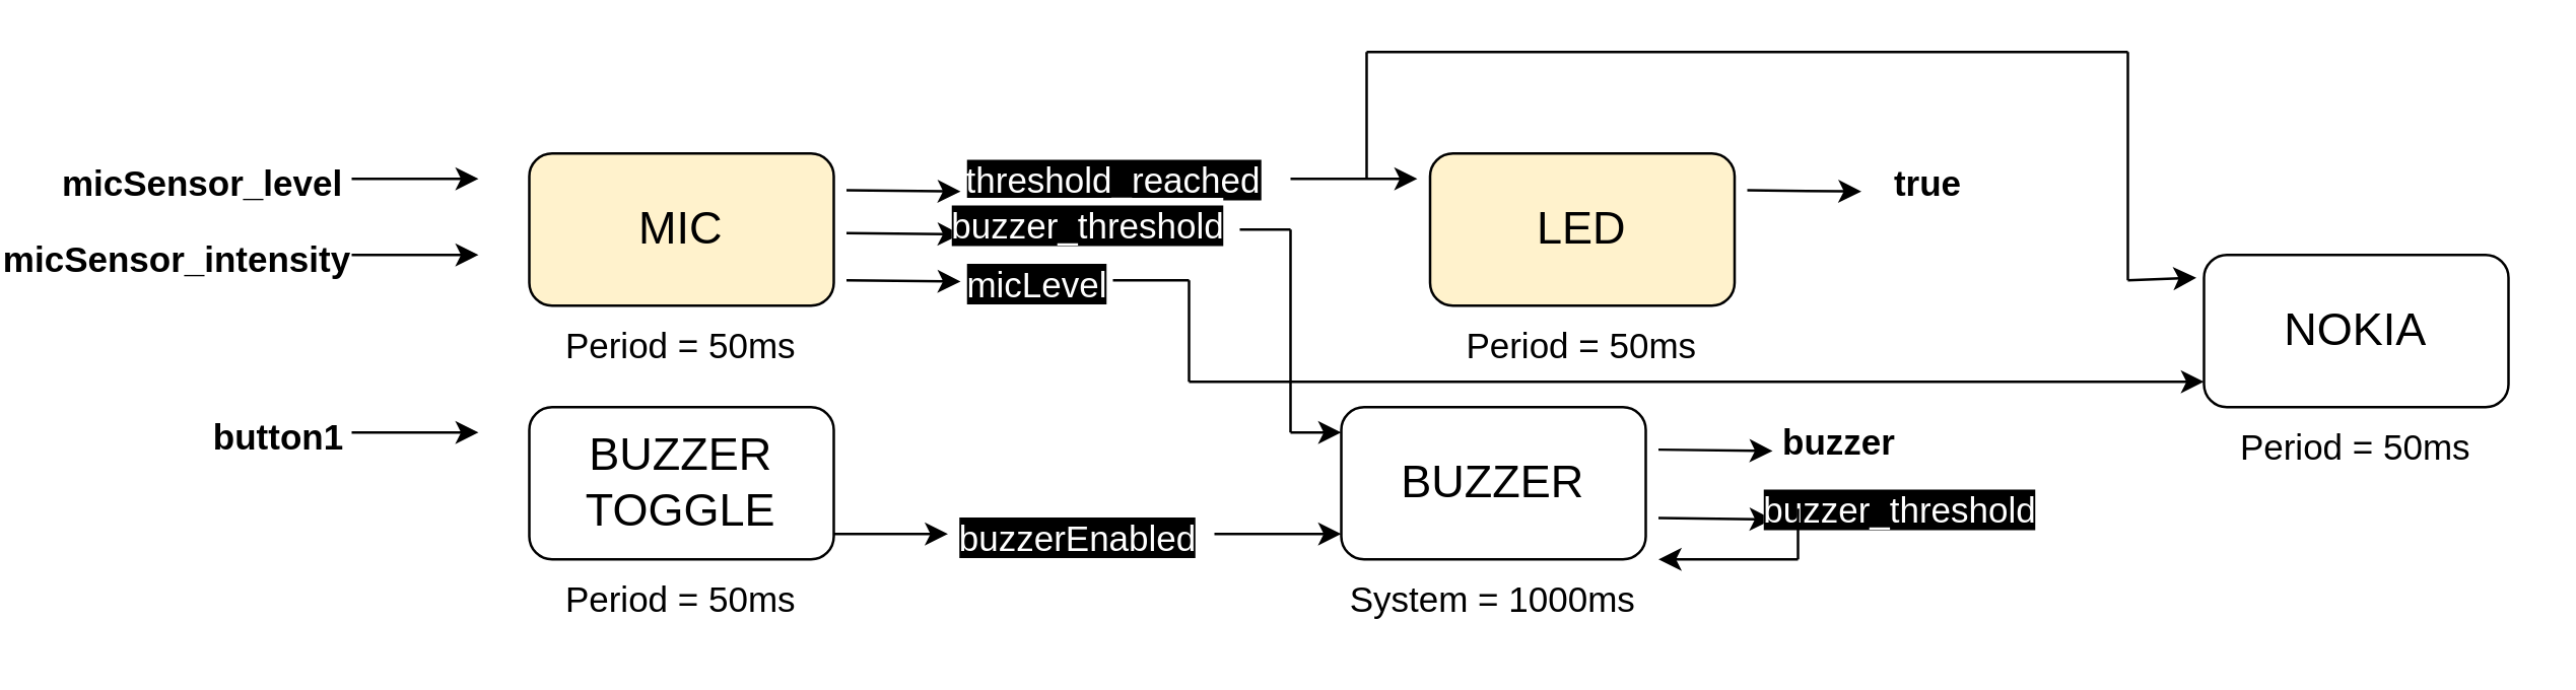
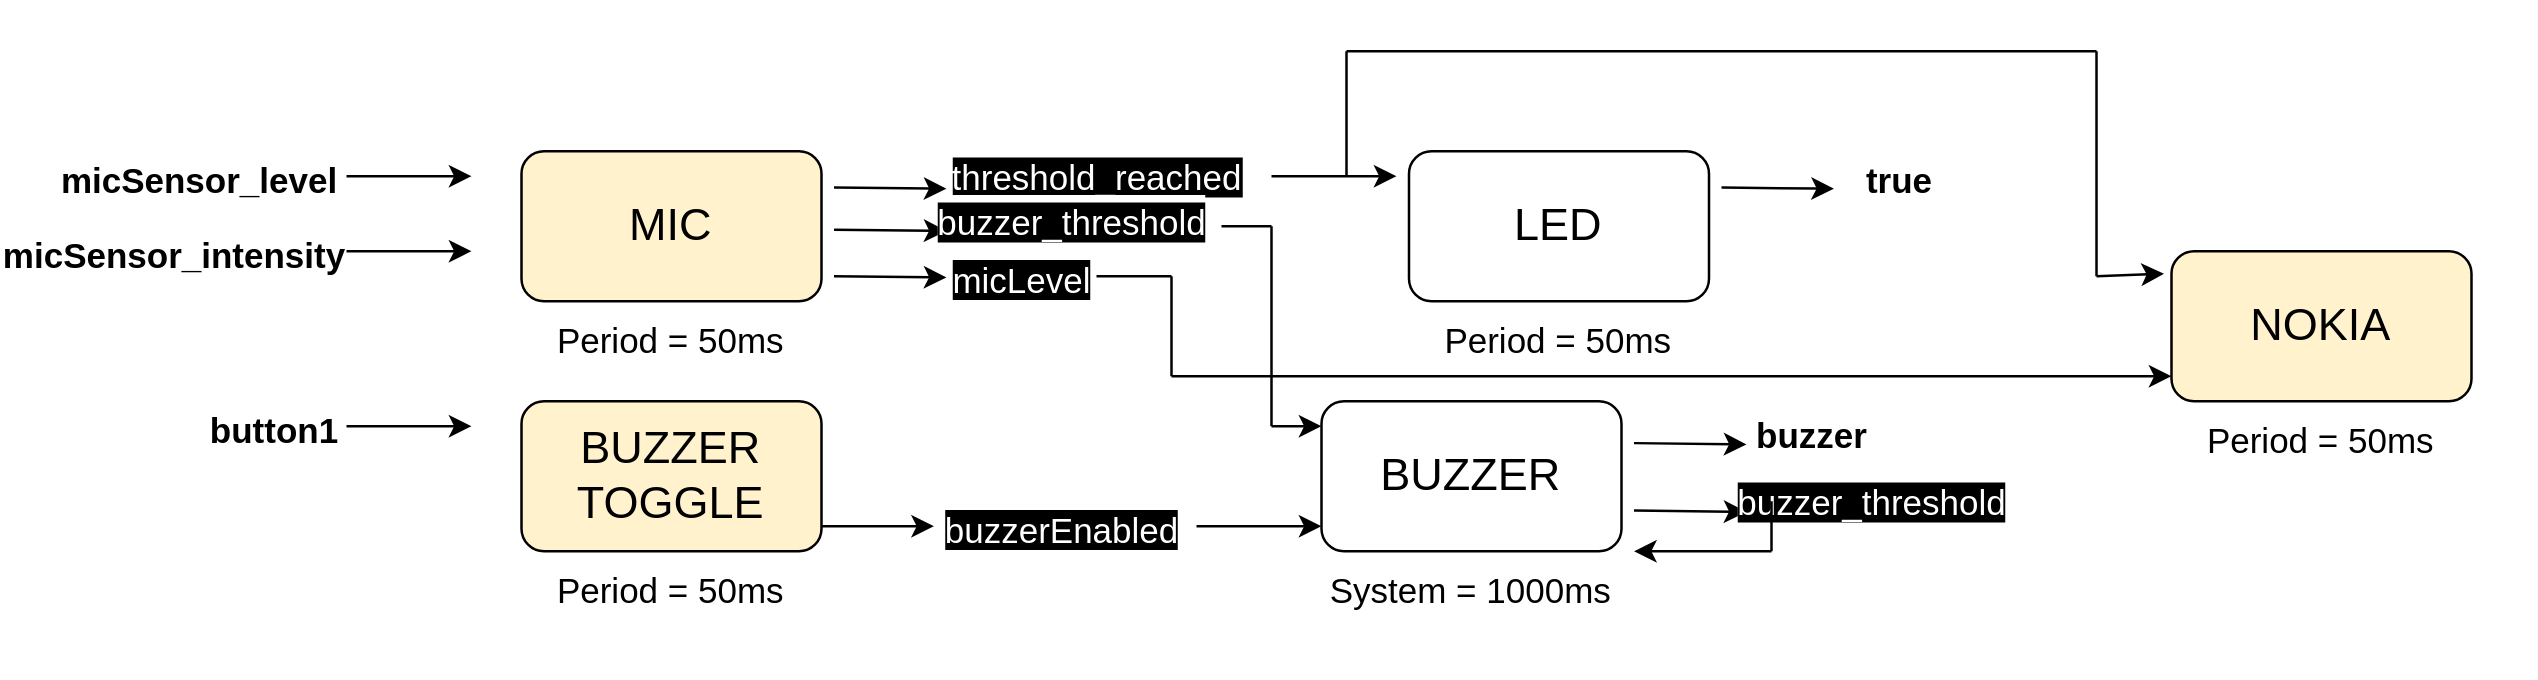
- <mxCell id="14" value="&lt;font style=&quot;font-size: 18px&quot;&gt;LED&lt;/font&gt;" style="rounded=1;whiteSpace=wrap;html=1;fillColor=#fff2cc;" vertex="1" parent="1"><mxGeometry x="445" y="60" width="120" height="60" as="geometry" /></mxCell>
+ <mxCell id="14" value="&lt;font style=&quot;font-size: 18px&quot;&gt;LED&lt;/font&gt;" style="rounded=1;whiteSpace=wrap;html=1;" vertex="1" parent="1"><mxGeometry x="445" y="60" width="120" height="60" as="geometry" /></mxCell>
- <mxCell id="38" value="&lt;span style=&quot;font-size: 18px&quot;&gt;NOKIA&lt;br&gt;&lt;/span&gt;" style="rounded=1;whiteSpace=wrap;html=1;" vertex="1" parent="1"><mxGeometry x="750" y="100" width="120" height="60" as="geometry" /></mxCell>
+ <mxCell id="38" value="&lt;span style=&quot;font-size: 18px&quot;&gt;NOKIA&lt;br&gt;&lt;/span&gt;" style="rounded=1;whiteSpace=wrap;html=1;fillColor=#fff2cc;" vertex="1" parent="1"><mxGeometry x="750" y="100" width="120" height="60" as="geometry" /></mxCell>
- <mxCell id="19" value="&lt;span style=&quot;font-size: 18px&quot;&gt;BUZZER&lt;br&gt;TOGGLE&lt;br&gt;&lt;/span&gt;" style="rounded=1;whiteSpace=wrap;html=1;" vertex="1" parent="1"><mxGeometry x="90" y="160" width="120" height="60" as="geometry" /></mxCell>
+ <mxCell id="19" value="&lt;span style=&quot;font-size: 18px&quot;&gt;BUZZER&lt;br&gt;TOGGLE&lt;br&gt;&lt;/span&gt;" style="rounded=1;whiteSpace=wrap;html=1;fillColor=#fff2cc;" vertex="1" parent="1"><mxGeometry x="90" y="160" width="120" height="60" as="geometry" /></mxCell>
